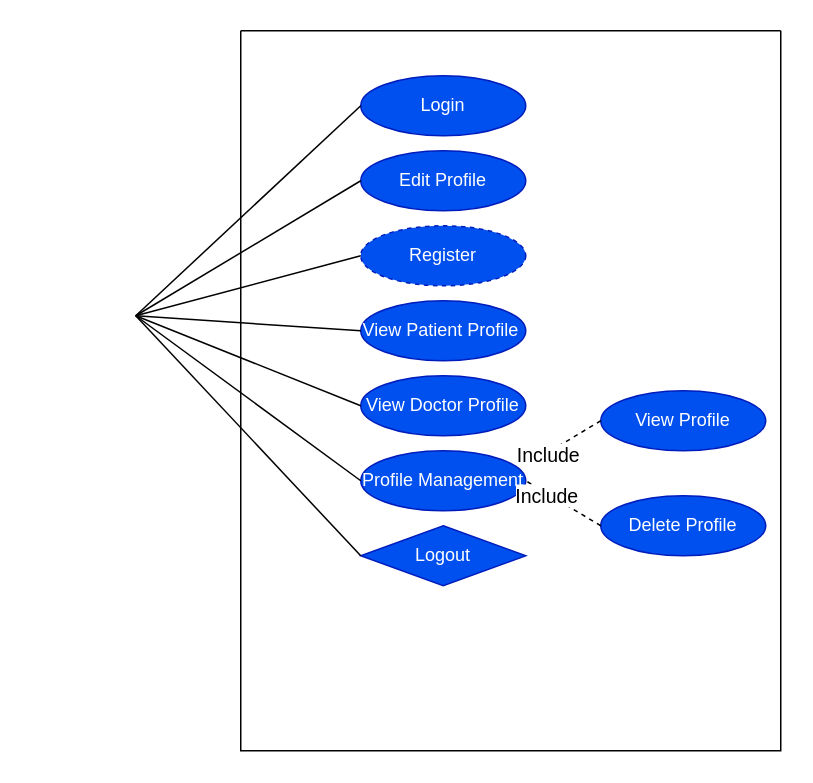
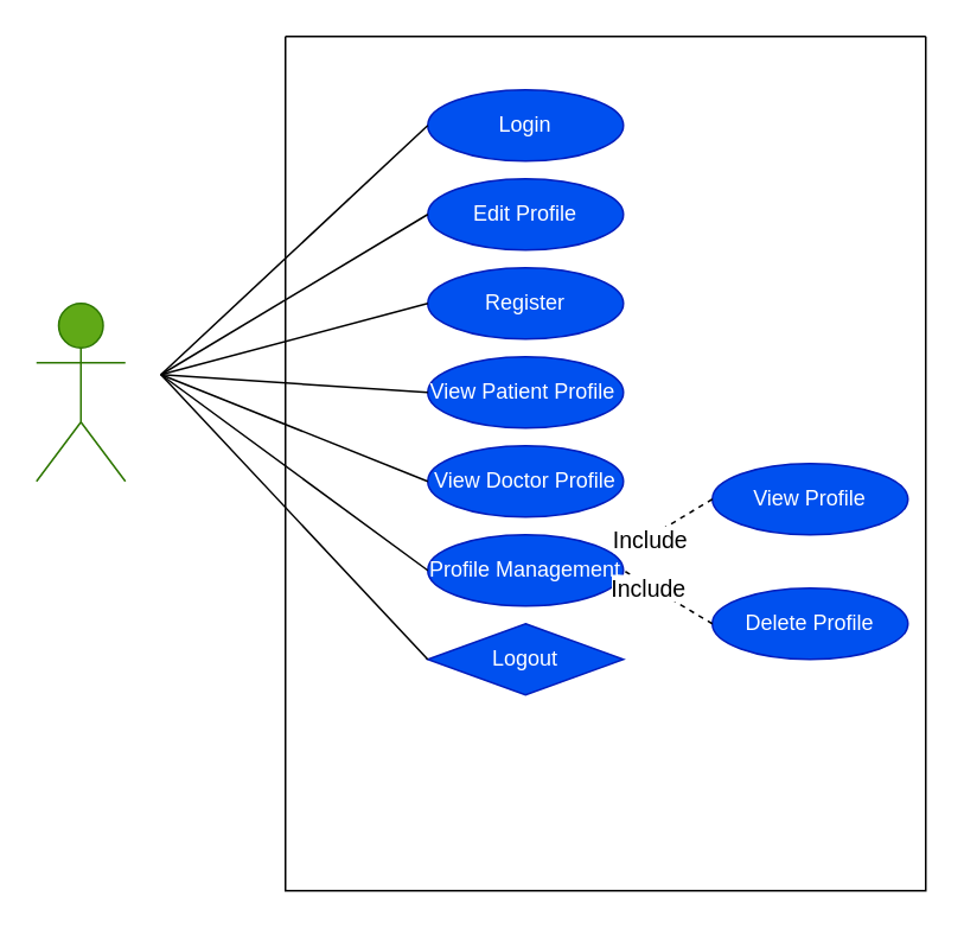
- <mxCell id="5" value="Register" style="ellipse;whiteSpace=wrap;html=1;fillColor=#0050ef;fontColor=#ffffff;strokeColor=#001DBC;dashed=1;" vertex="1" parent="2"><mxGeometry x="80" y="130" width="110" height="40" as="geometry" /></mxCell>
+ <mxCell id="5" value="Register" style="ellipse;whiteSpace=wrap;html=1;fillColor=#0050ef;fontColor=#ffffff;strokeColor=#001DBC;" vertex="1" parent="2"><mxGeometry x="80" y="130" width="110" height="40" as="geometry" /></mxCell>
+ <mxCell id="17" value="&lt;font style=&quot;font-size: 13px;&quot;&gt;&lt;b&gt;Admin&lt;/b&gt;&lt;/font&gt;" style="shape=umlActor;verticalLabelPosition=bottom;verticalAlign=top;html=1;fillColor=#60a917;fontColor=#ffffff;strokeColor=#2D7600;" vertex="1" parent="1"><mxGeometry x="20" y="170" width="50" height="100" as="geometry" /></mxCell>
